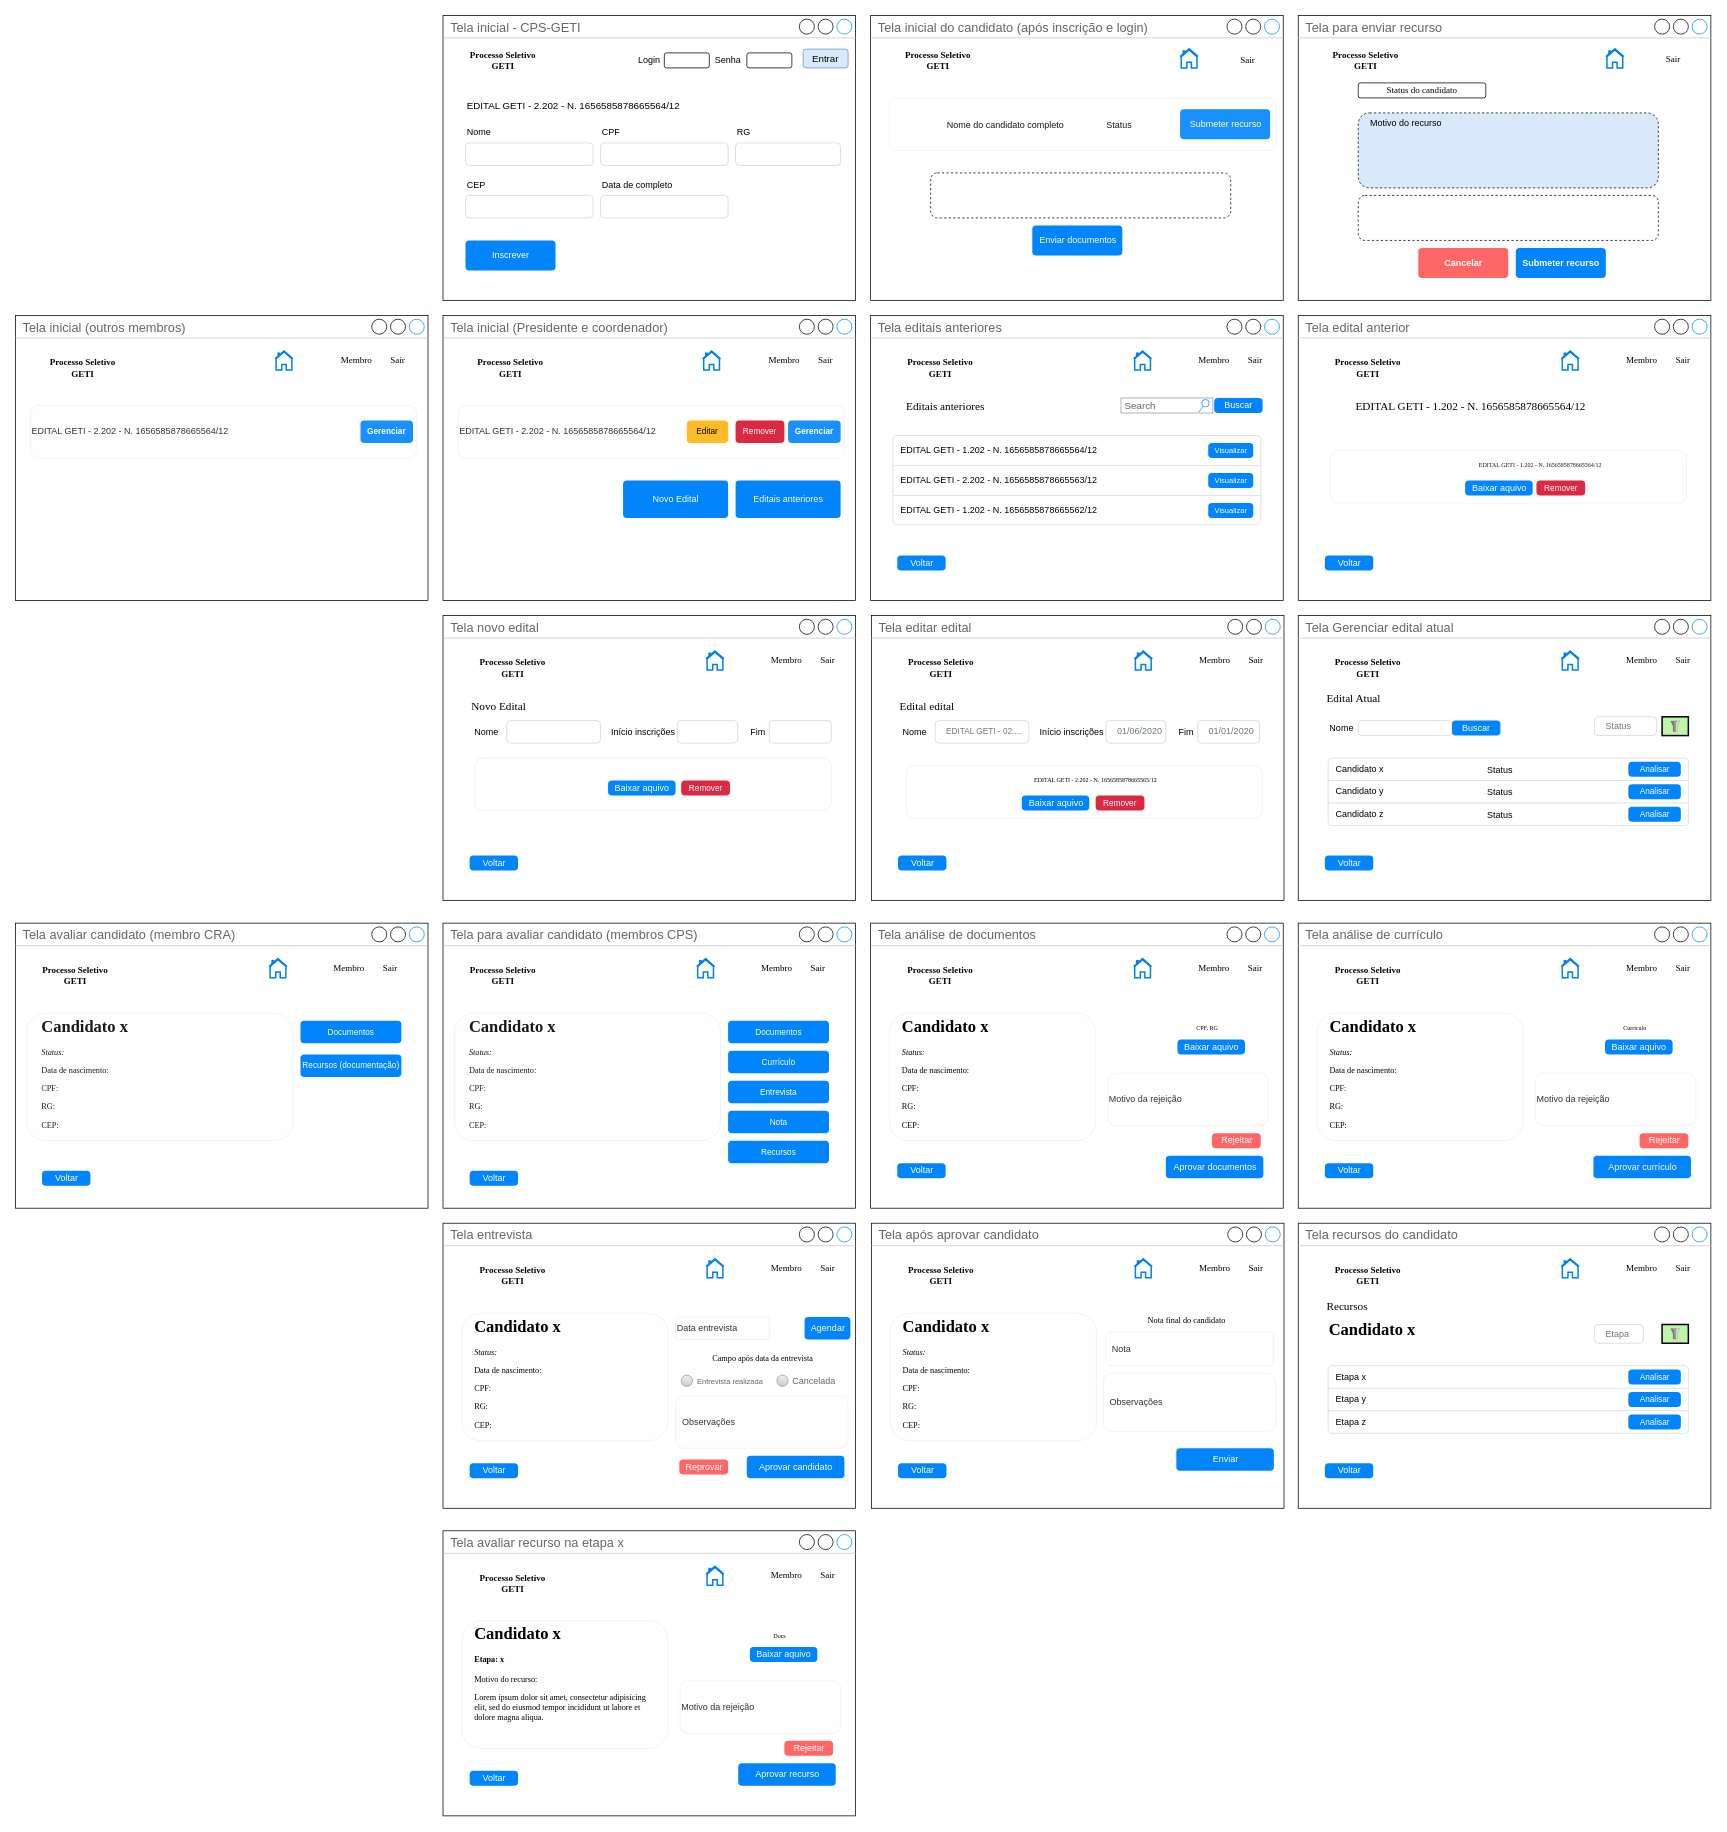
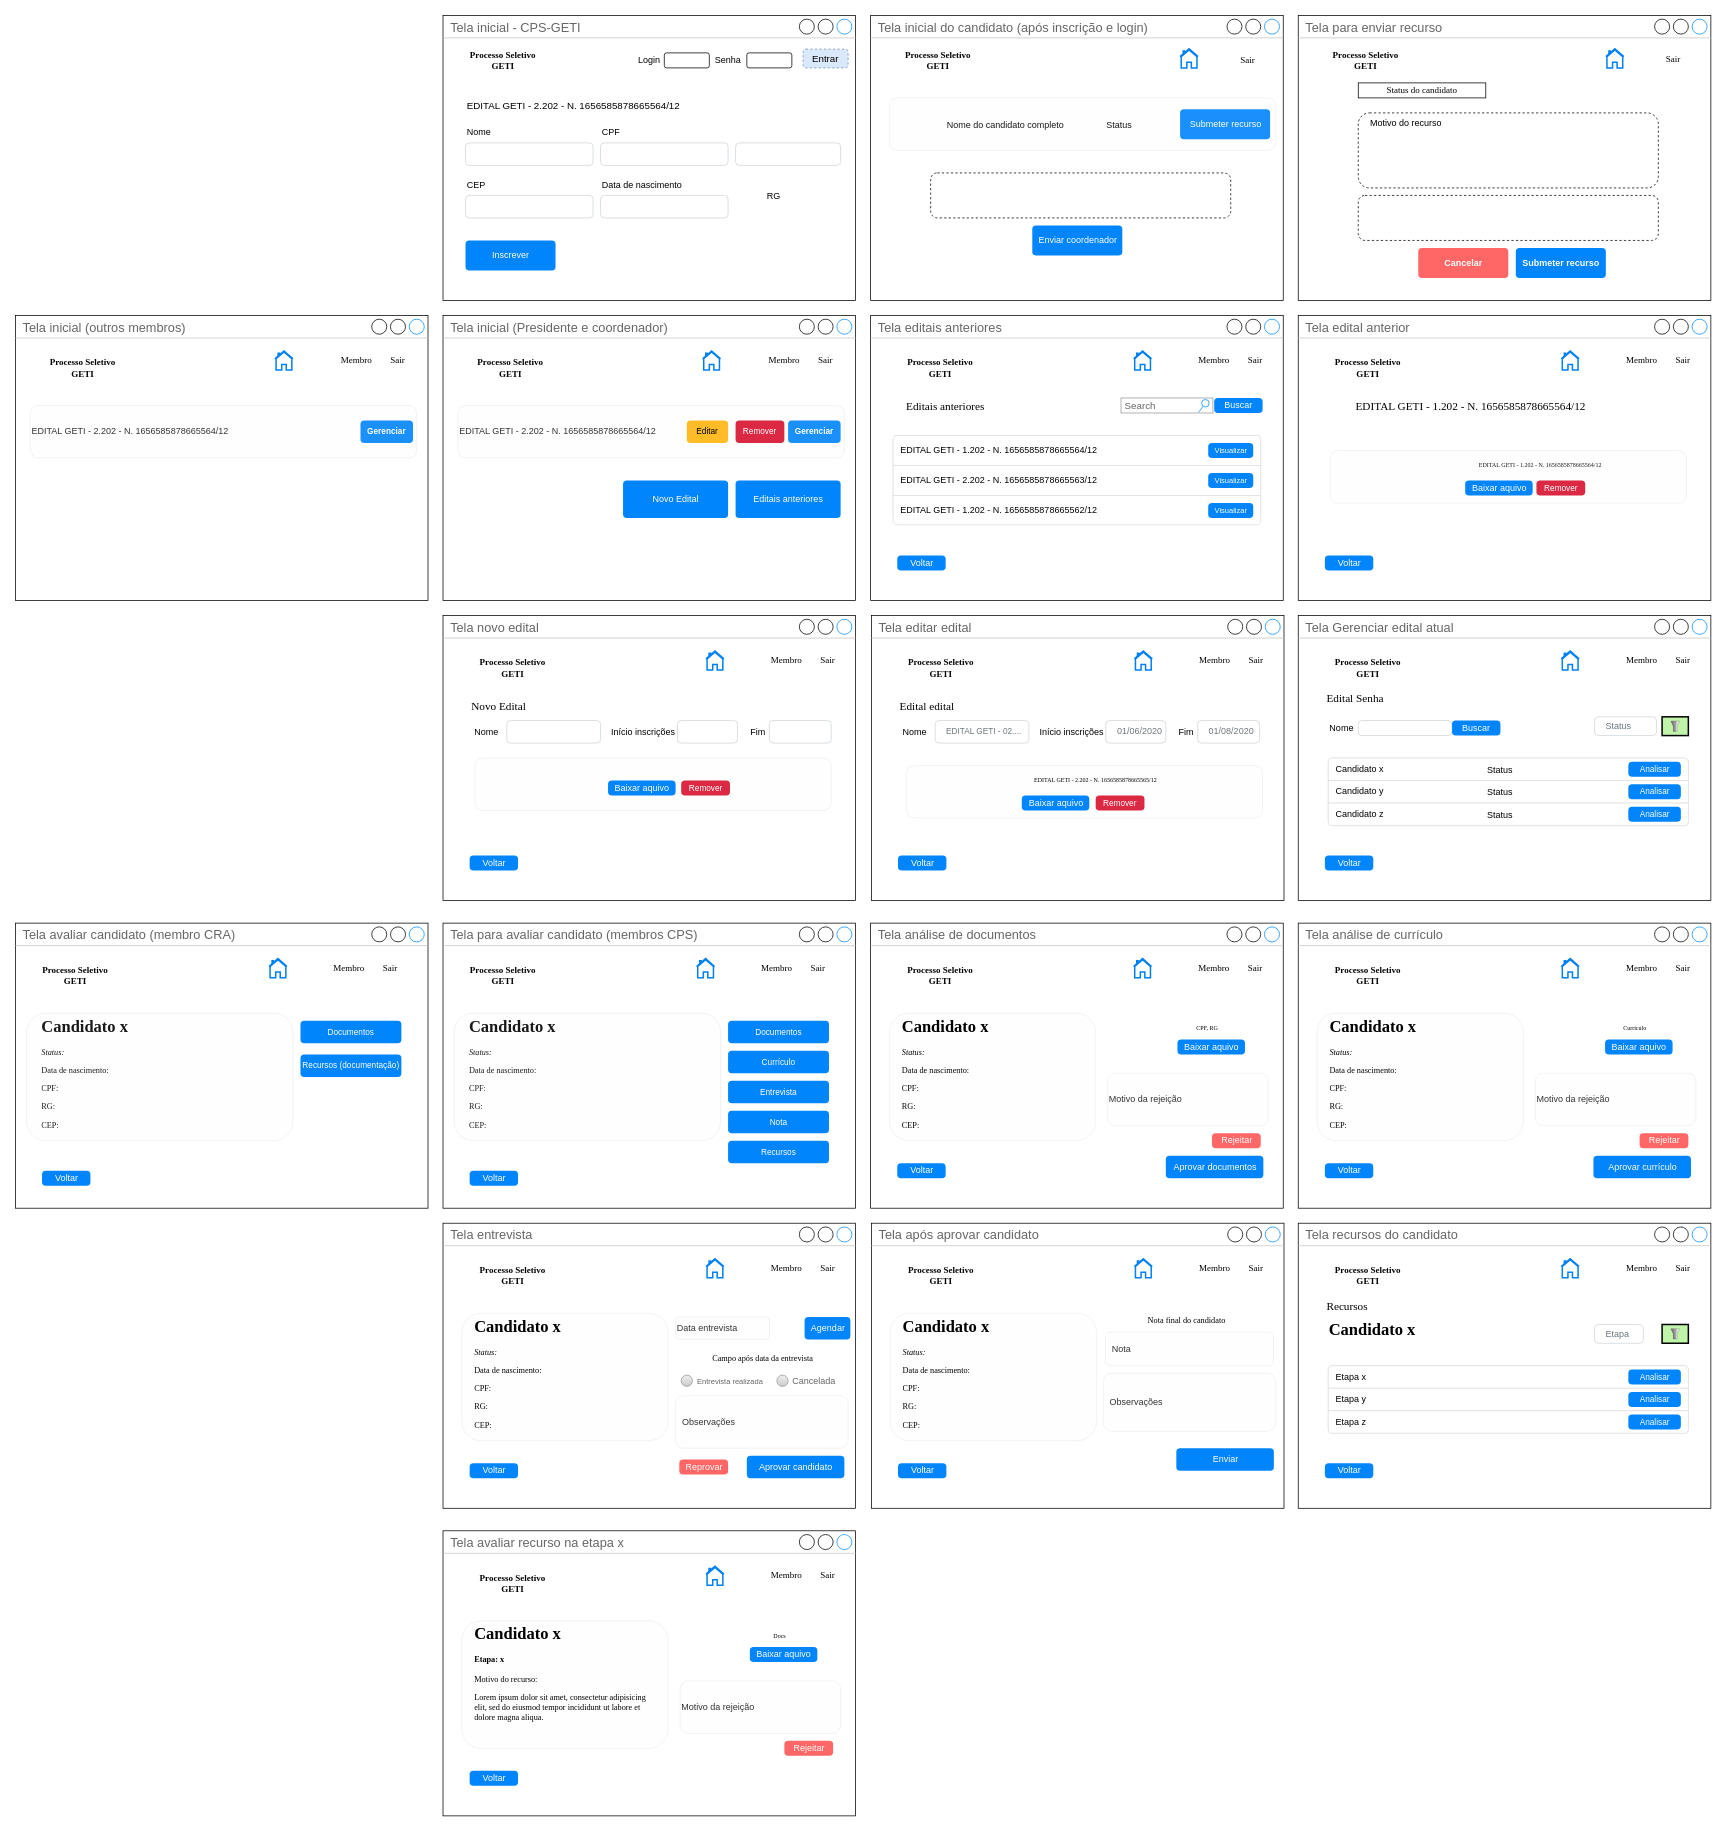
- <mxCell id="9" value="Entrar" style="rounded=1;whiteSpace=wrap;html=1;fontSize=13;fillColor=#dae8fc;strokeColor=#6c8ebf;" parent="1" vertex="1"><mxGeometry x="1070" y="65" width="60" height="25" as="geometry" /></mxCell>
+ <mxCell id="9" value="Entrar" style="rounded=1;whiteSpace=wrap;html=1;fontSize=13;fillColor=#dae8fc;strokeColor=#6c8ebf;dashed=1;" parent="1" vertex="1"><mxGeometry x="1070" y="65" width="60" height="25" as="geometry" /></mxCell>
- <mxCell id="46" value="Status do candidato" style="rounded=1;whiteSpace=wrap;html=1;labelBackgroundColor=none;fillColor=none;fontFamily=Georgia;" vertex="1" parent="1"><mxGeometry x="1810" y="110" width="170" height="20" as="geometry" /></mxCell>
+ <mxCell id="46" value="Status do candidato" style="whiteSpace=wrap;html=1;labelBackgroundColor=none;fillColor=none;fontFamily=Georgia;rounded=0;" vertex="1" parent="1"><mxGeometry x="1810" y="110" width="170" height="20" as="geometry" /></mxCell>
- <mxCell id="22" value="RG" style="fillColor=none;strokeColor=none;align=left;fontSize=12;" parent="1" vertex="1"><mxGeometry x="980" y="160" width="100" height="30" as="geometry" /></mxCell>
+ <mxCell id="22" value="RG" style="fillColor=none;strokeColor=none;align=left;fontSize=12;" parent="1" vertex="1"><mxGeometry x="1020" y="245" width="100" height="30" as="geometry" /></mxCell>
- <mxCell id="41" value="Motivo do recurso" style="rounded=1;whiteSpace=wrap;html=1;dashed=1;align=left;verticalAlign=top;spacingRight=8;spacingLeft=14;fillColor=#dae8fc;" vertex="1" parent="1"><mxGeometry x="1810" y="150" width="400" height="100" as="geometry" /></mxCell>
+ <mxCell id="41" value="Motivo do recurso" style="rounded=1;whiteSpace=wrap;html=1;dashed=1;align=left;verticalAlign=top;spacingRight=8;spacingLeft=14;" vertex="1" parent="1"><mxGeometry x="1810" y="150" width="400" height="100" as="geometry" /></mxCell>
- <mxCell id="20" value="Data de completo" style="fillColor=none;strokeColor=none;align=left;fontSize=12;" parent="1" vertex="1"><mxGeometry x="800" y="230" width="100" height="30" as="geometry" /></mxCell>
+ <mxCell id="20" value="Data de nascimento" style="fillColor=none;strokeColor=none;align=left;fontSize=12;" parent="1" vertex="1"><mxGeometry x="800" y="230" width="100" height="30" as="geometry" /></mxCell>
- <mxCell id="24" value="Enviar documentos" style="html=1;shadow=0;dashed=0;shape=mxgraph.bootstrap.rrect;rSize=5;fillColor=#0085FC;strokeColor=none;align=center;spacing=15;fontSize=12;fontColor=#ffffff;" parent="1" vertex="1"><mxGeometry x="1375.5" y="300" width="120" height="40" as="geometry" /></mxCell>
+ <mxCell id="24" value="Enviar coordenador" style="html=1;shadow=0;dashed=0;shape=mxgraph.bootstrap.rrect;rSize=5;fillColor=#0085FC;strokeColor=none;align=center;spacing=15;fontSize=12;fontColor=#ffffff;" parent="1" vertex="1"><mxGeometry x="1375.5" y="300" width="120" height="40" as="geometry" /></mxCell>
- <mxCell id="131" value="Edital Atual" style="text;html=1;strokeColor=none;fillColor=none;align=left;verticalAlign=middle;whiteSpace=wrap;rounded=0;labelBackgroundColor=none;fontFamily=Georgia;fontSize=15;" vertex="1" parent="1"><mxGeometry x="1765.5" y="920" width="420" height="20" as="geometry" /></mxCell>
+ <mxCell id="131" value="Edital Senha" style="text;html=1;strokeColor=none;fillColor=none;align=left;verticalAlign=middle;whiteSpace=wrap;rounded=0;labelBackgroundColor=none;fontFamily=Georgia;fontSize=15;" vertex="1" parent="1"><mxGeometry x="1765.5" y="920" width="420" height="20" as="geometry" /></mxCell>
- <mxCell id="117" value="01/01/2020" style="html=1;shadow=0;dashed=0;shape=mxgraph.bootstrap.rrect;rSize=5;fillColor=#ffffff;strokeColor=#CED4DA;align=left;spacing=15;fontSize=12;fontColor=#6C767D;" vertex="1" parent="1"><mxGeometry x="1596" y="960" width="82.5" height="30" as="geometry" /></mxCell>
+ <mxCell id="117" value="01/08/2020" style="html=1;shadow=0;dashed=0;shape=mxgraph.bootstrap.rrect;rSize=5;fillColor=#ffffff;strokeColor=#CED4DA;align=left;spacing=15;fontSize=12;fontColor=#6C767D;" vertex="1" parent="1"><mxGeometry x="1596" y="960" width="82.5" height="30" as="geometry" /></mxCell>
- <mxCell id="252" value="Aprovar recurso" style="html=1;shadow=0;dashed=0;shape=mxgraph.bootstrap.rrect;rSize=5;fillColor=#0085FC;strokeColor=none;align=center;spacing=15;fontSize=12;fontColor=#ffffff;" vertex="1" parent="1"><mxGeometry x="983.5" y="2350" width="130" height="30" as="geometry" /></mxCell>
